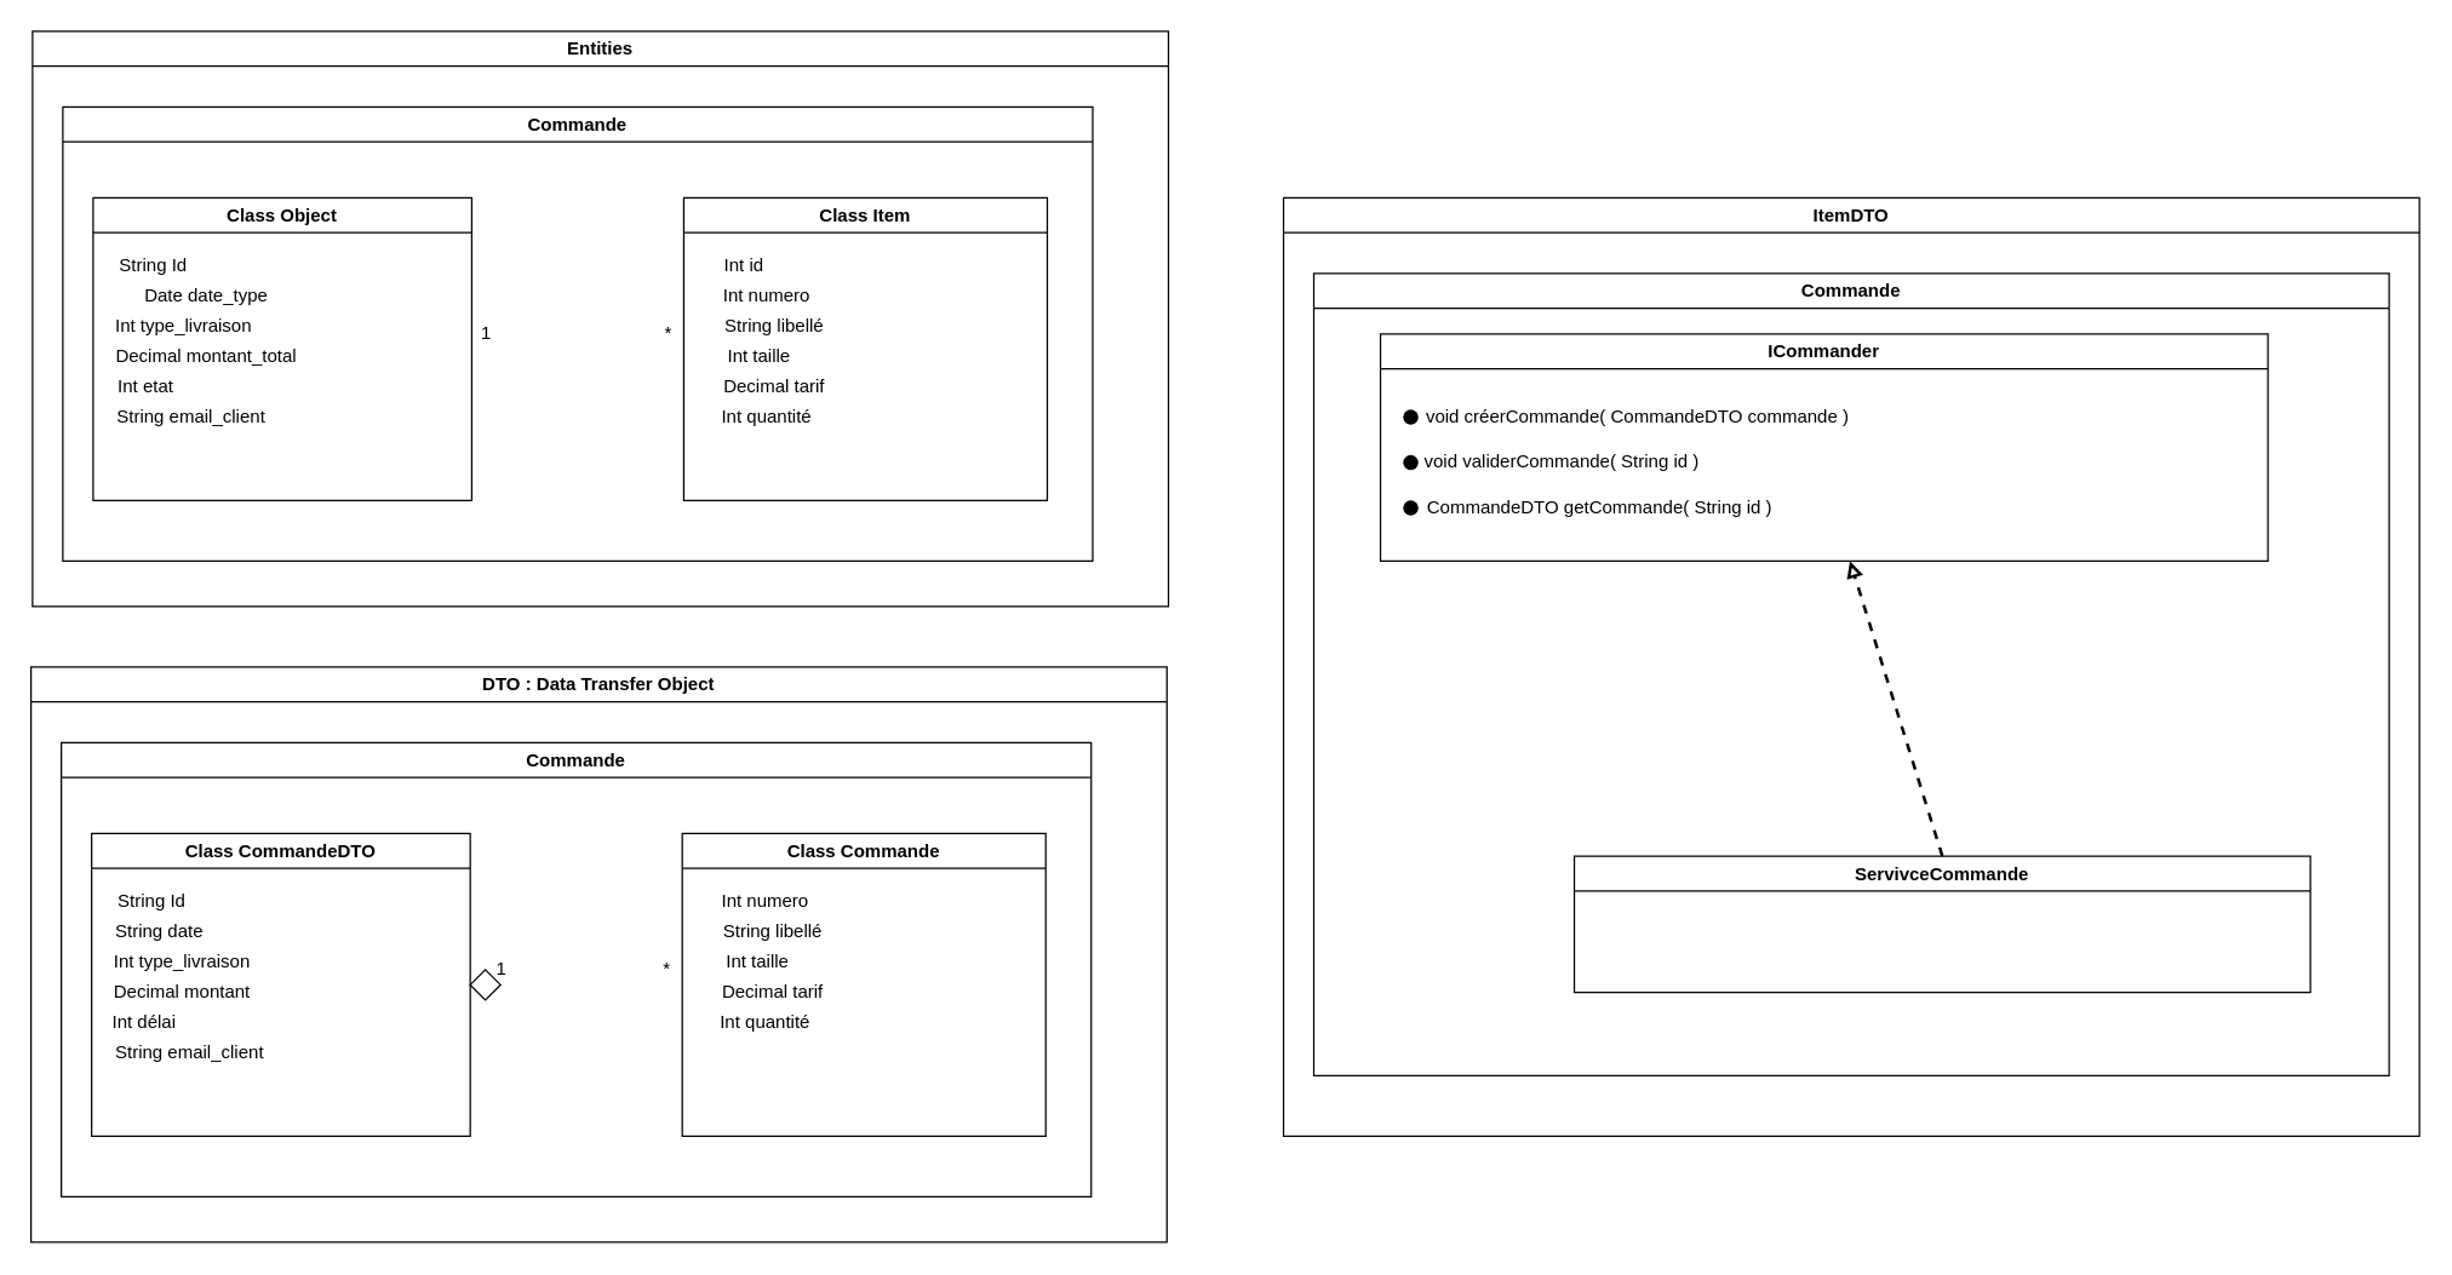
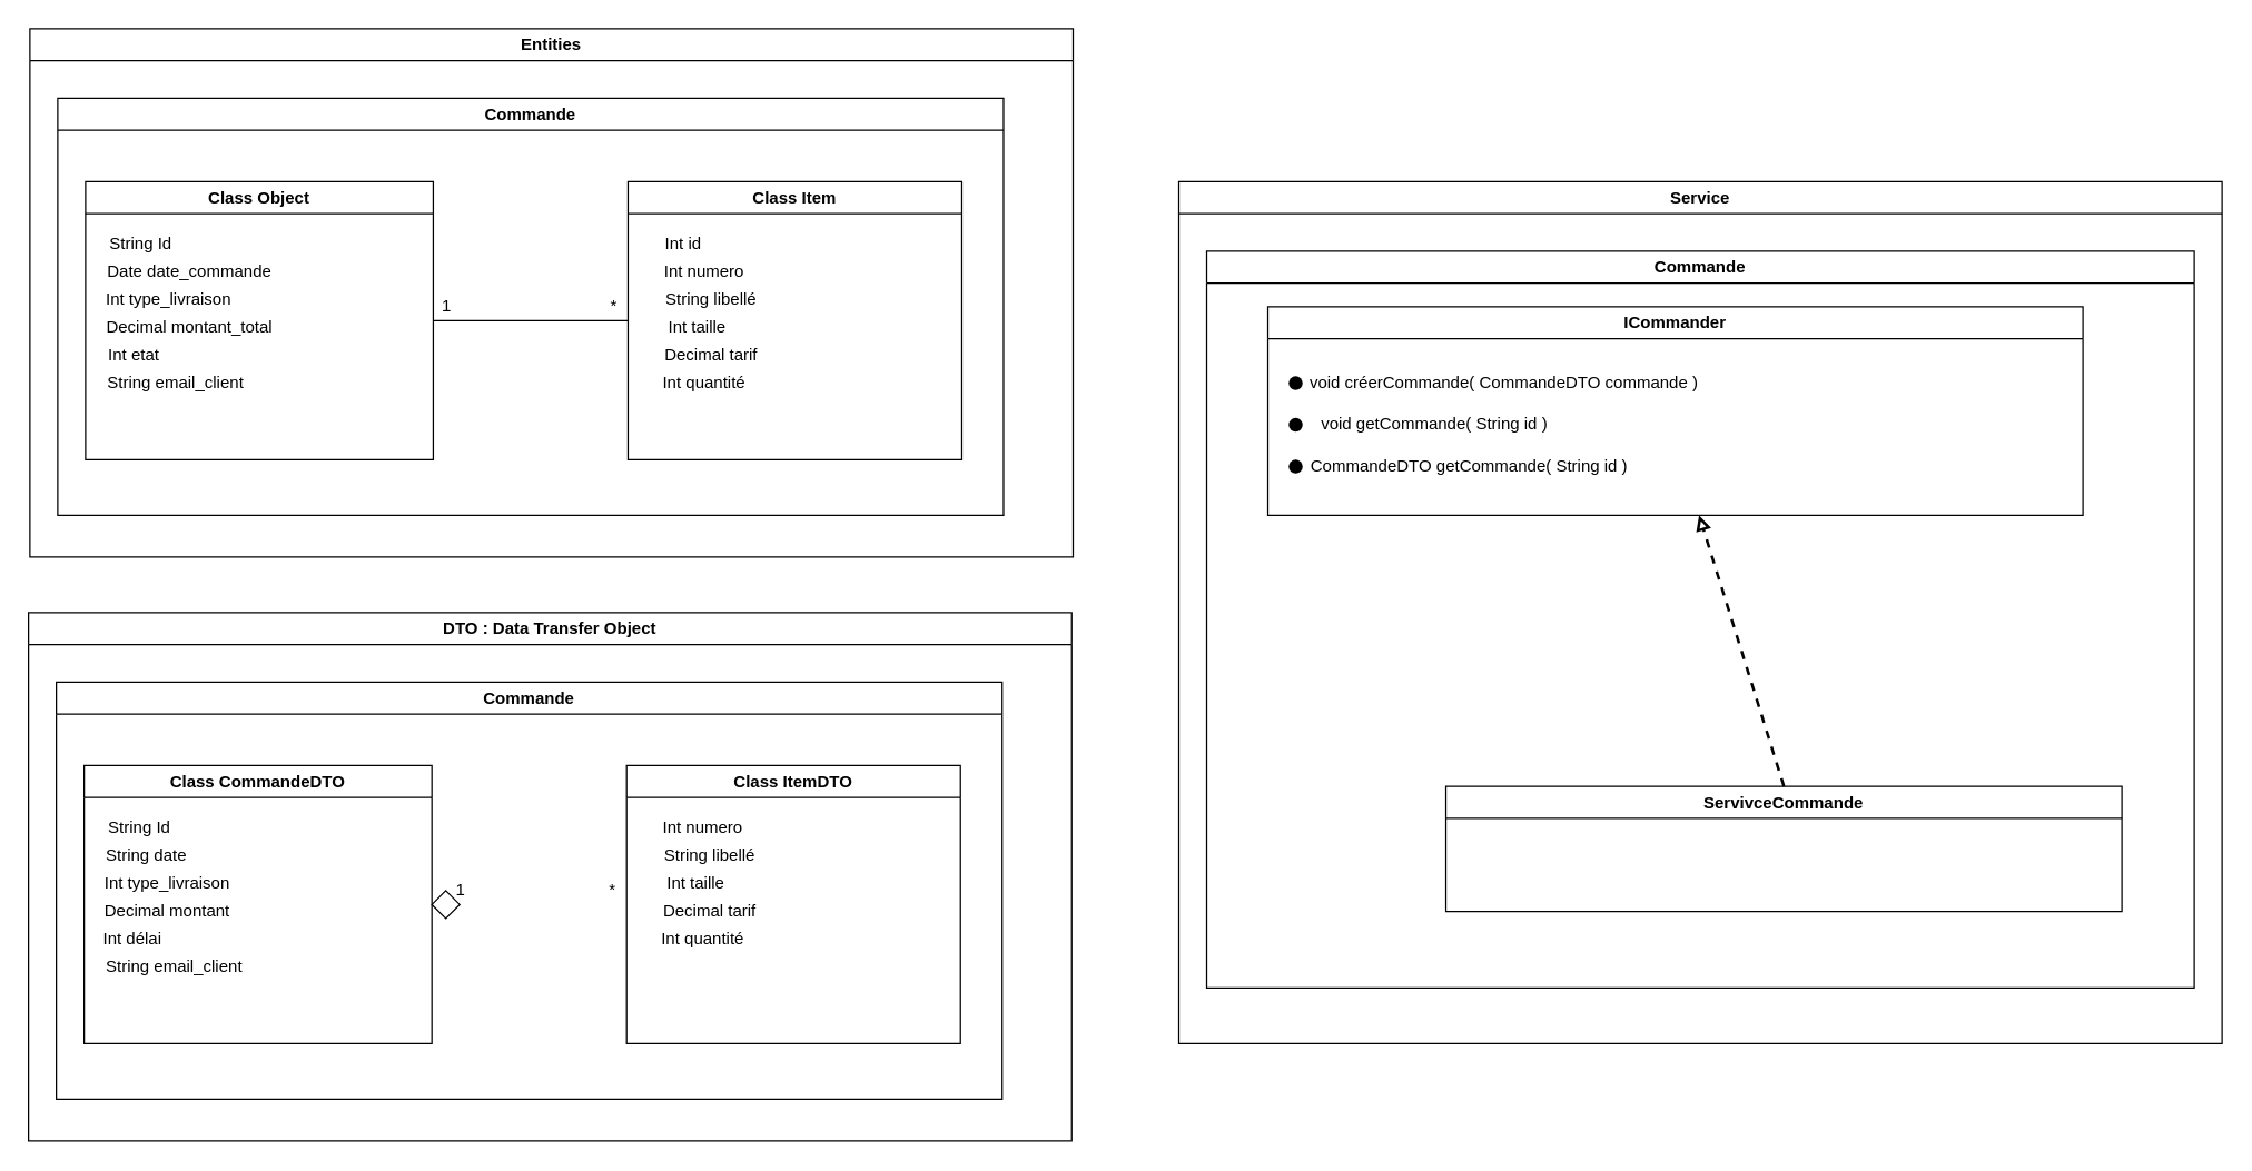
- <mxCell id="39" value="ItemDTO" style="swimlane;whiteSpace=wrap;html=1;" vertex="1" parent="1"><mxGeometry x="847" y="130" width="750" height="620" as="geometry" /></mxCell>
+ <mxCell id="39" value="Service" style="swimlane;whiteSpace=wrap;html=1;" vertex="1" parent="1"><mxGeometry x="847" y="130" width="750" height="620" as="geometry" /></mxCell>
- <mxCell id="6" value="Date date_type" style="text;html=1;strokeColor=none;fillColor=none;align=center;verticalAlign=middle;whiteSpace=wrap;rounded=0;" vertex="1" parent="4"><mxGeometry x="10" y="50" width="130" height="30" as="geometry" /></mxCell>
+ <mxCell id="6" value="Date date_commande" style="text;html=1;strokeColor=none;fillColor=none;align=center;verticalAlign=middle;whiteSpace=wrap;rounded=0;" vertex="1" parent="4"><mxGeometry x="10" y="50" width="130" height="30" as="geometry" /></mxCell>
+ <mxCell id="18" value="" style="endArrow=none;html=1;rounded=0;exitX=1;exitY=0.5;exitDx=0;exitDy=0;entryX=0;entryY=0.5;entryDx=0;entryDy=0;" edge="1" parent="3" source="4" target="11"><mxGeometry width="50" height="50" relative="1" as="geometry"><mxPoint x="300" y="200" as="sourcePoint" /><mxPoint x="350" y="150" as="targetPoint" /></mxGeometry></mxCell>
- <mxCell id="43" value="void validerCommande( String id )" style="text;html=1;strokeColor=none;fillColor=none;align=center;verticalAlign=middle;whiteSpace=wrap;rounded=0;" vertex="1" parent="41"><mxGeometry x="10" y="70" width="220" height="30" as="geometry" /></mxCell>
+ <mxCell id="43" value="void getCommande( String id )" style="text;html=1;strokeColor=none;fillColor=none;align=center;verticalAlign=middle;whiteSpace=wrap;rounded=0;" vertex="1" parent="41"><mxGeometry x="10" y="70" width="220" height="30" as="geometry" /></mxCell>
- <mxCell id="30" value="Class Commande" style="swimlane;whiteSpace=wrap;html=1;" vertex="1" parent="22"><mxGeometry x="410" y="60" width="240" height="200" as="geometry" /></mxCell>
+ <mxCell id="30" value="Class ItemDTO" style="swimlane;whiteSpace=wrap;html=1;" vertex="1" parent="22"><mxGeometry x="410" y="60" width="240" height="200" as="geometry" /></mxCell>
